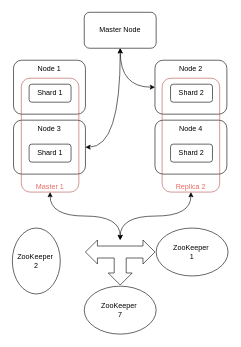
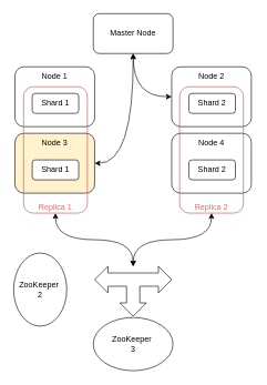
- <mxCell id="18" value="Node 3" style="rounded=1;whiteSpace=wrap;html=1;verticalAlign=top;" vertex="1" parent="15"><mxGeometry y="100" width="120" height="90" as="geometry" /></mxCell>
+ <mxCell id="18" value="Node 3" style="rounded=1;whiteSpace=wrap;html=1;verticalAlign=top;fillColor=#fff2cc;" vertex="1" parent="15"><mxGeometry y="100" width="120" height="90" as="geometry" /></mxCell>
- <mxCell id="20" value="&lt;font color=&quot;#ea6b66&quot;&gt;&lt;br&gt;&lt;br&gt;&lt;br&gt;&lt;br&gt;&lt;br&gt;&lt;br&gt;&lt;br&gt;&lt;br&gt;&lt;br&gt;Master 1&lt;/font&gt;" style="rounded=1;whiteSpace=wrap;html=1;verticalAlign=bottom;strokeColor=#b85450;fillColor=none;" vertex="1" parent="15"><mxGeometry x="13" y="30" width="96" height="190" as="geometry" /></mxCell>
+ <mxCell id="20" value="&lt;font color=&quot;#ea6b66&quot;&gt;&lt;br&gt;&lt;br&gt;&lt;br&gt;&lt;br&gt;&lt;br&gt;&lt;br&gt;&lt;br&gt;&lt;br&gt;&lt;br&gt;Replica 1&lt;/font&gt;" style="rounded=1;whiteSpace=wrap;html=1;verticalAlign=bottom;strokeColor=#b85450;fillColor=none;" vertex="1" parent="15"><mxGeometry x="13" y="30" width="96" height="190" as="geometry" /></mxCell>
- <mxCell id="3" value="ZooKeeper&amp;nbsp;&lt;br&gt;1" style="ellipse;whiteSpace=wrap;html=1;" vertex="1" parent="1"><mxGeometry x="260" y="380" width="120" height="80" as="geometry" /></mxCell>
- <mxCell id="2" value="ZooKeeper&amp;nbsp;&lt;br&gt;7" style="ellipse;whiteSpace=wrap;html=1;" vertex="1" parent="1"><mxGeometry y="477" width="120" height="80" as="geometry" x="140" /></mxCell>
+ <mxCell id="2" value="ZooKeeper&amp;nbsp;&lt;br&gt;3" style="ellipse;whiteSpace=wrap;html=1;" vertex="1" parent="1"><mxGeometry y="477" width="120" height="80" as="geometry" x="140" /></mxCell>
